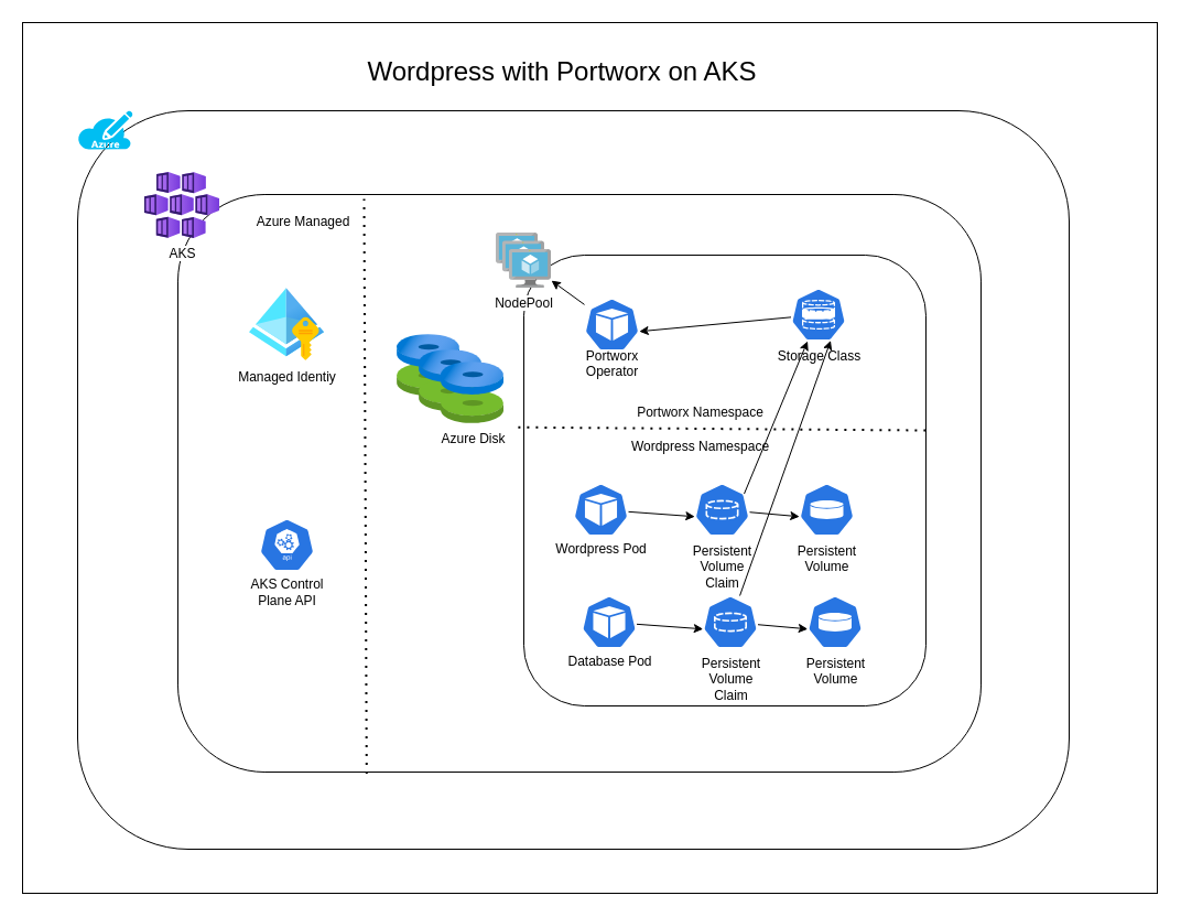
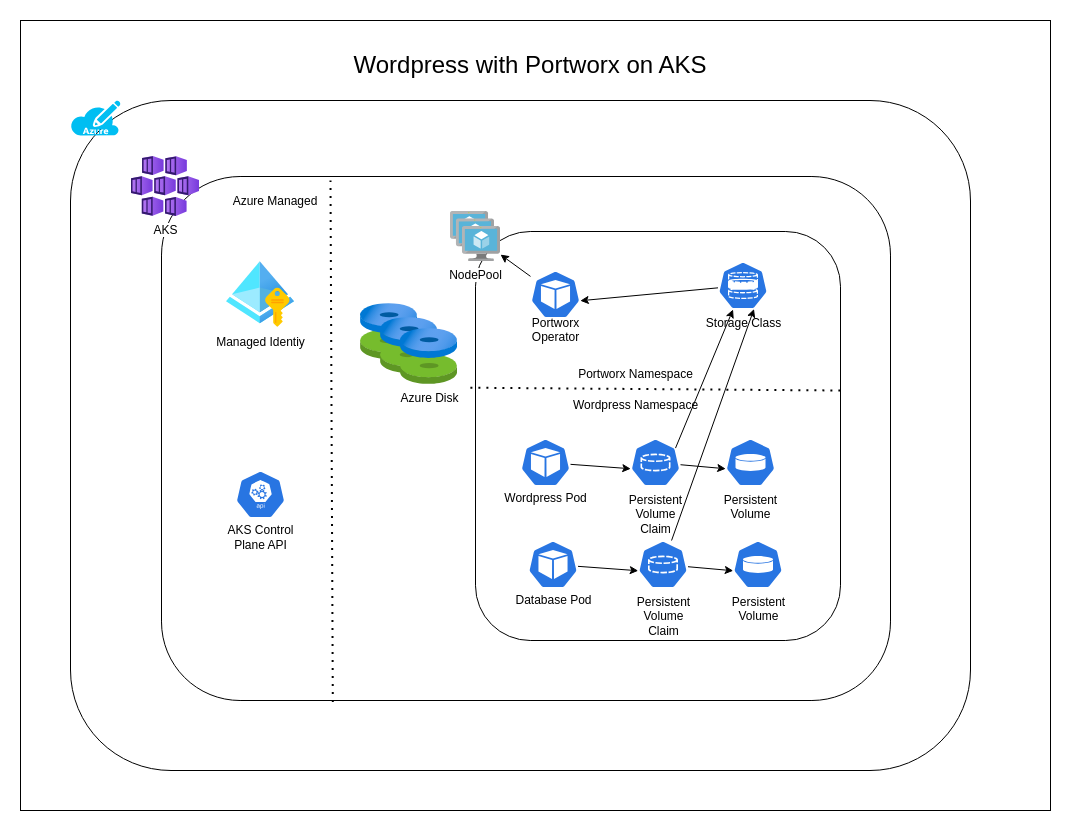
- <mxCell id="12" value="&lt;font style=&quot;font-size: 24px&quot;&gt;Wordpress with Portworx on AKS&lt;/font&gt;" style="text;html=1;strokeColor=none;fillColor=none;align=center;verticalAlign=middle;whiteSpace=wrap;rounded=0;" parent="1" vertex="1"><mxGeometry x="280" y="50" width="460" height="30" as="geometry" /></mxCell>
+ <mxCell id="12" value="&lt;font style=&quot;font-size: 24px&quot;&gt;Wordpress with Portworx on AKS&lt;/font&gt;" style="text;html=1;strokeColor=none;fillColor=none;align=center;verticalAlign=middle;whiteSpace=wrap;rounded=0;" parent="1" vertex="1"><mxGeometry x="300" y="50" width="460" height="30" as="geometry" /></mxCell>
